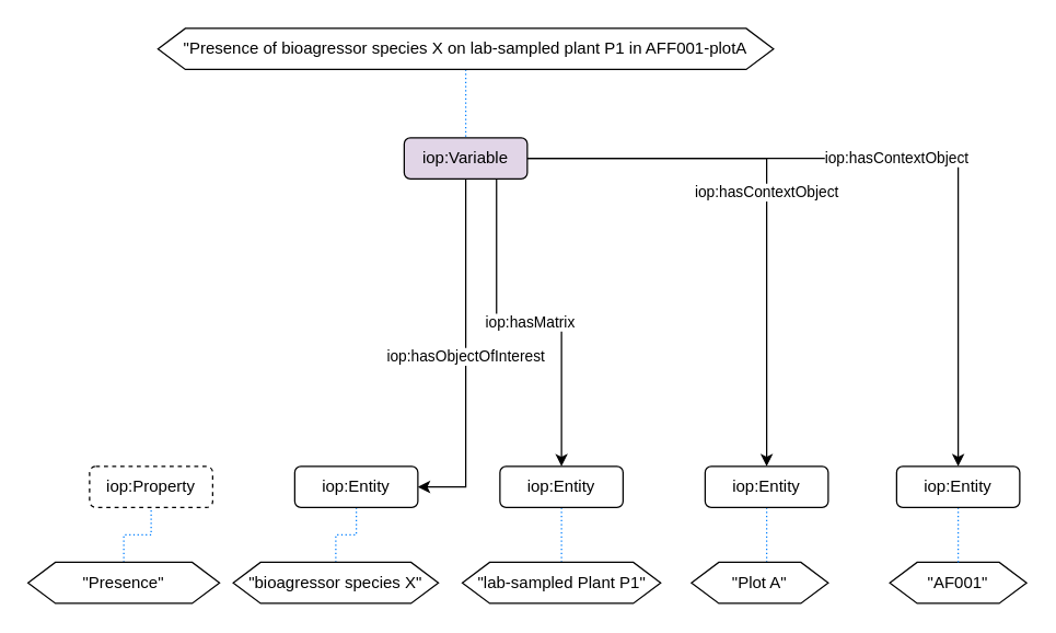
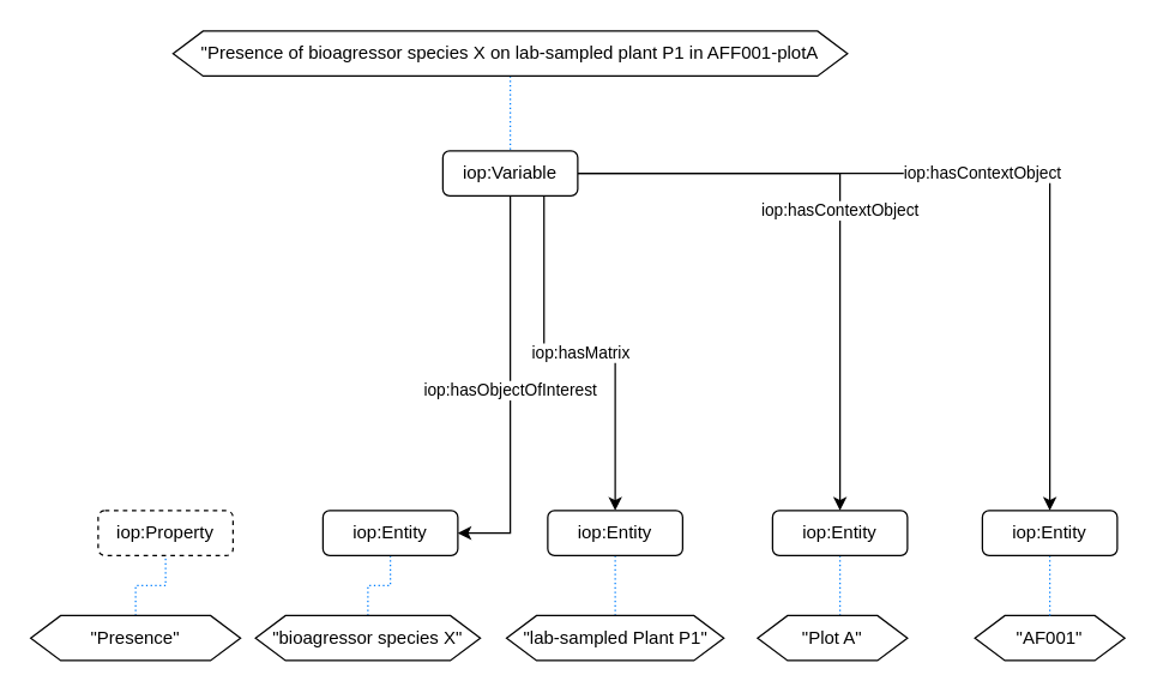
- <mxCell id="6" value="iop:Variable" style="rounded=1;whiteSpace=wrap;html=1;fillColor=#e1d5e7;" vertex="1" parent="1"><mxGeometry x="295" y="100" width="90" height="30" as="geometry" /></mxCell>
+ <mxCell id="6" value="iop:Variable" style="rounded=1;whiteSpace=wrap;html=1;" vertex="1" parent="1"><mxGeometry x="295" y="100" width="90" height="30" as="geometry" /></mxCell>
